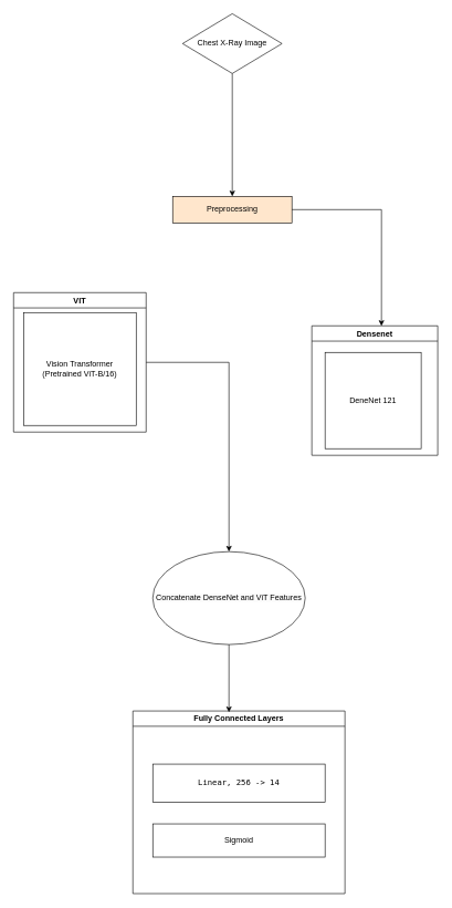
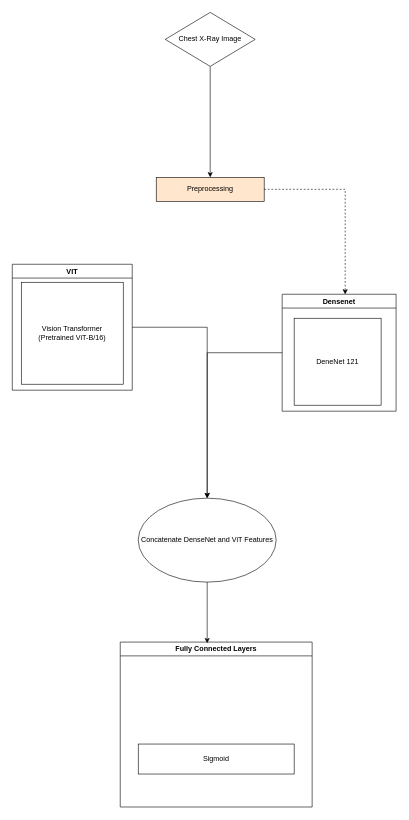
- <mxCell id="15" style="edgeStyle=orthogonalEdgeStyle;rounded=0;orthogonalLoop=1;jettySize=auto;html=1;entryX=0.553;entryY=0.001;entryDx=0;entryDy=0;entryPerimeter=0;" parent="1" source="4" target="6" edge="1"><mxGeometry relative="1" as="geometry"><Array as="points"><mxPoint x="575" y="315" /></Array></mxGeometry></mxCell>
+ <mxCell id="15" style="edgeStyle=orthogonalEdgeStyle;rounded=0;orthogonalLoop=1;jettySize=auto;html=1;entryX=0.553;entryY=0.001;entryDx=0;entryDy=0;entryPerimeter=0;dashed=1;" parent="1" source="4" target="6" edge="1"><mxGeometry relative="1" as="geometry"><Array as="points"><mxPoint x="575" y="315" /></Array></mxGeometry></mxCell>
+ <mxCell id="5" style="edgeStyle=orthogonalEdgeStyle;rounded=0;orthogonalLoop=1;jettySize=auto;html=1;entryX=0.5;entryY=0;entryDx=0;entryDy=0;" parent="1" source="6" target="11" edge="1"><mxGeometry relative="1" as="geometry"><mxPoint x="340" y="810" as="targetPoint" /></mxGeometry></mxCell>
- <mxCell id="13" value="&lt;pre class=&quot;!overflow-visible&quot;&gt;&lt;div class=&quot;contain-inline-size rounded-md border-[0.5px] border-token-border-medium relative bg-token-sidebar-surface-primary dark:bg-gray-950&quot;&gt;&lt;div dir=&quot;ltr&quot; class=&quot;overflow-y-auto p-4&quot;&gt;&lt;code class=&quot;!whitespace-pre hljs language-rust&quot;&gt;Linear, &lt;span class=&quot;hljs-number&quot;&gt;256&lt;/span&gt; &lt;span class=&quot;hljs-punctuation&quot;&gt;-&amp;gt;&lt;/span&gt; &lt;span class=&quot;hljs-number&quot;&gt;14&lt;/span&gt;&lt;br&gt;&lt;/code&gt;&lt;/div&gt;&lt;/div&gt;&lt;/pre&gt;&lt;h3&gt;&lt;/h3&gt;" style="rounded=0;whiteSpace=wrap;html=1;" parent="12" vertex="1"><mxGeometry x="30" y="80" width="260" height="57.5" as="geometry" /></mxCell>
